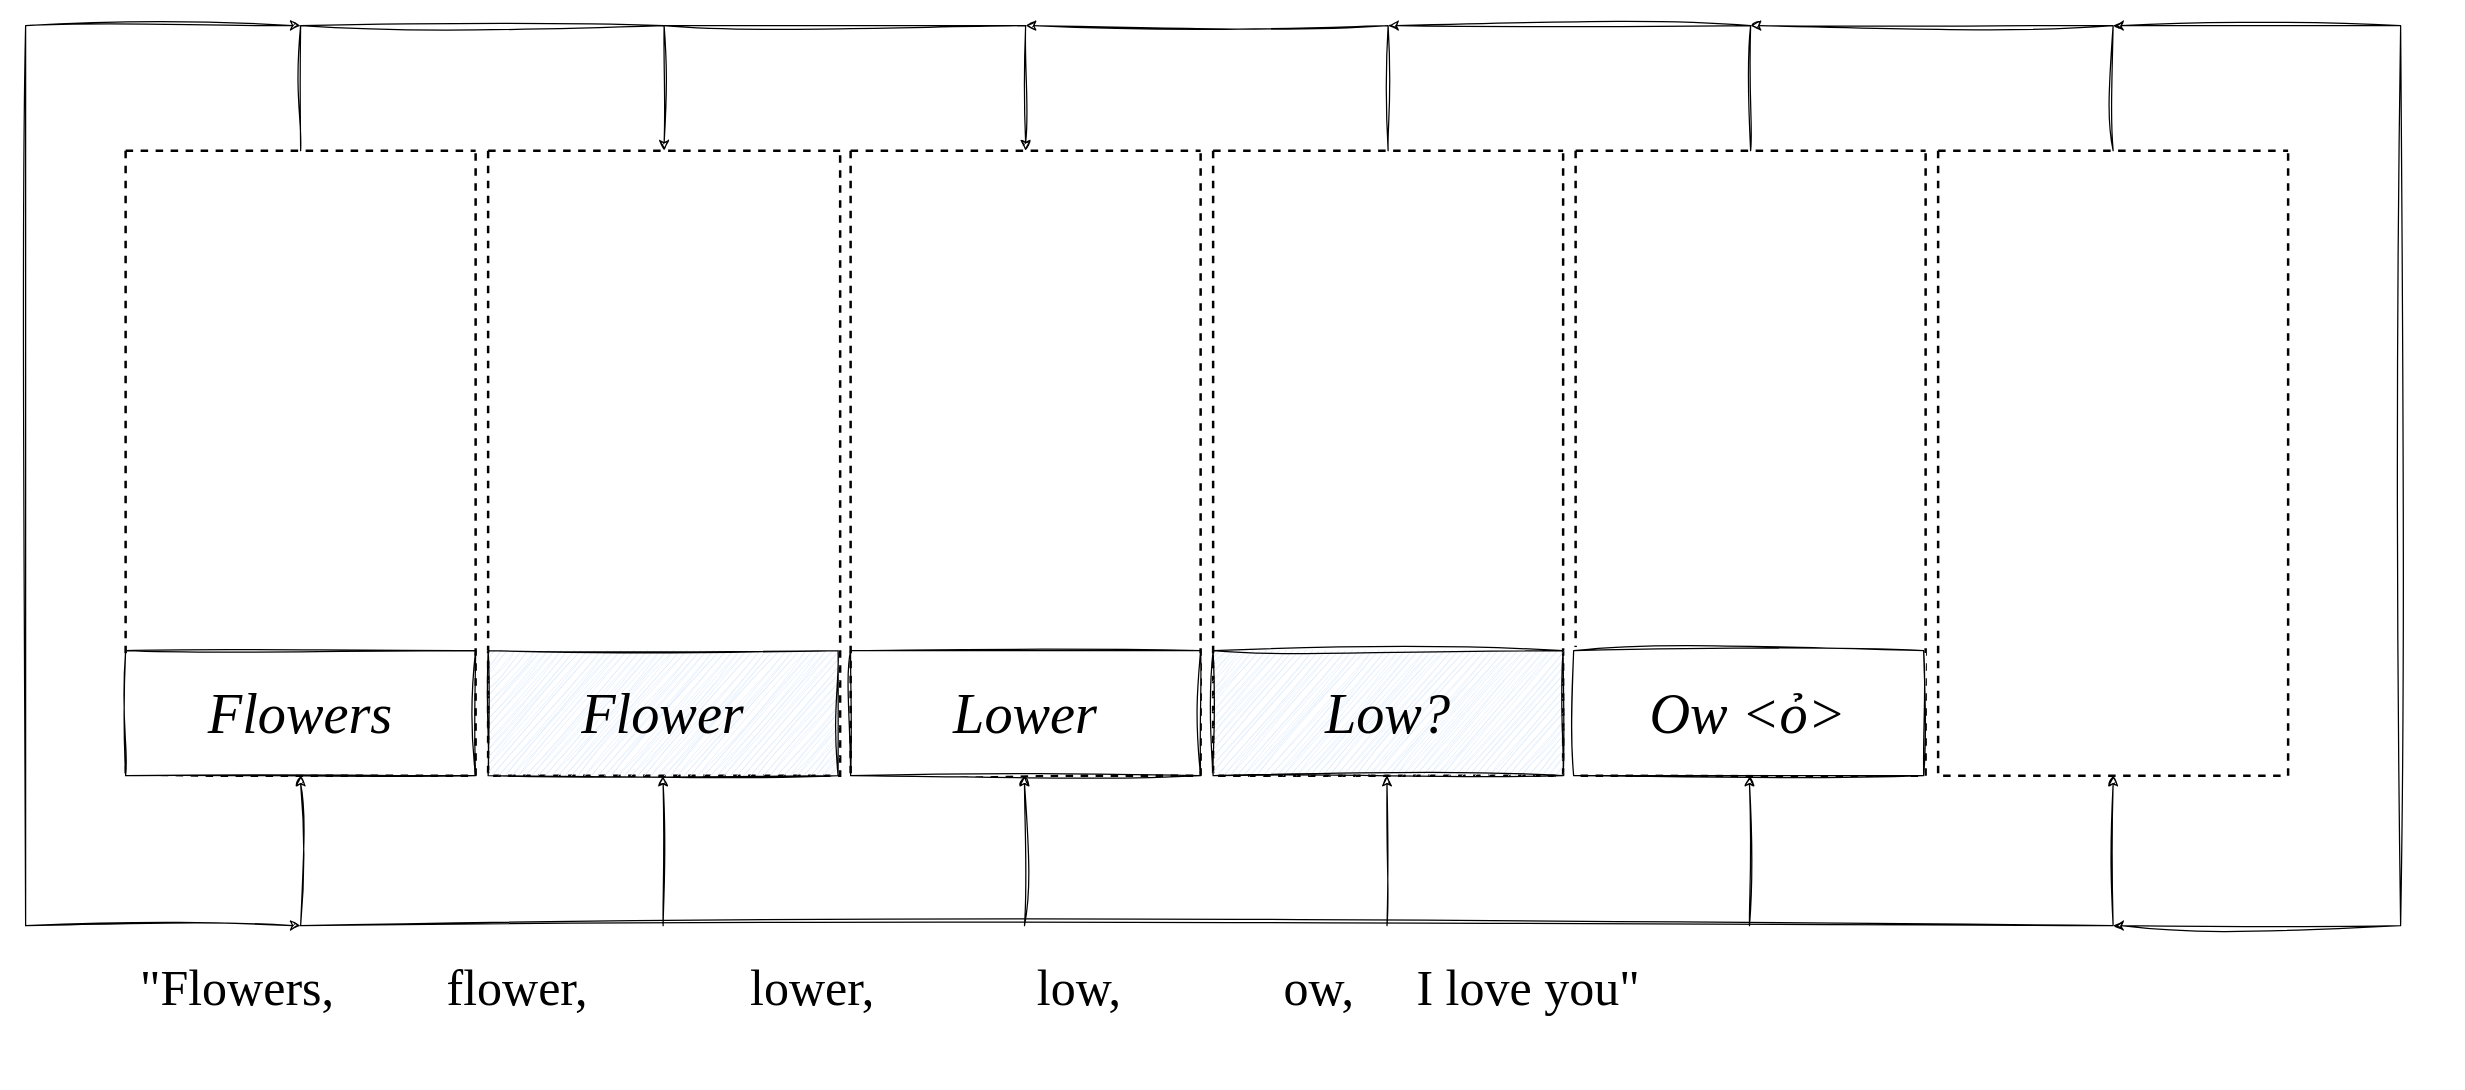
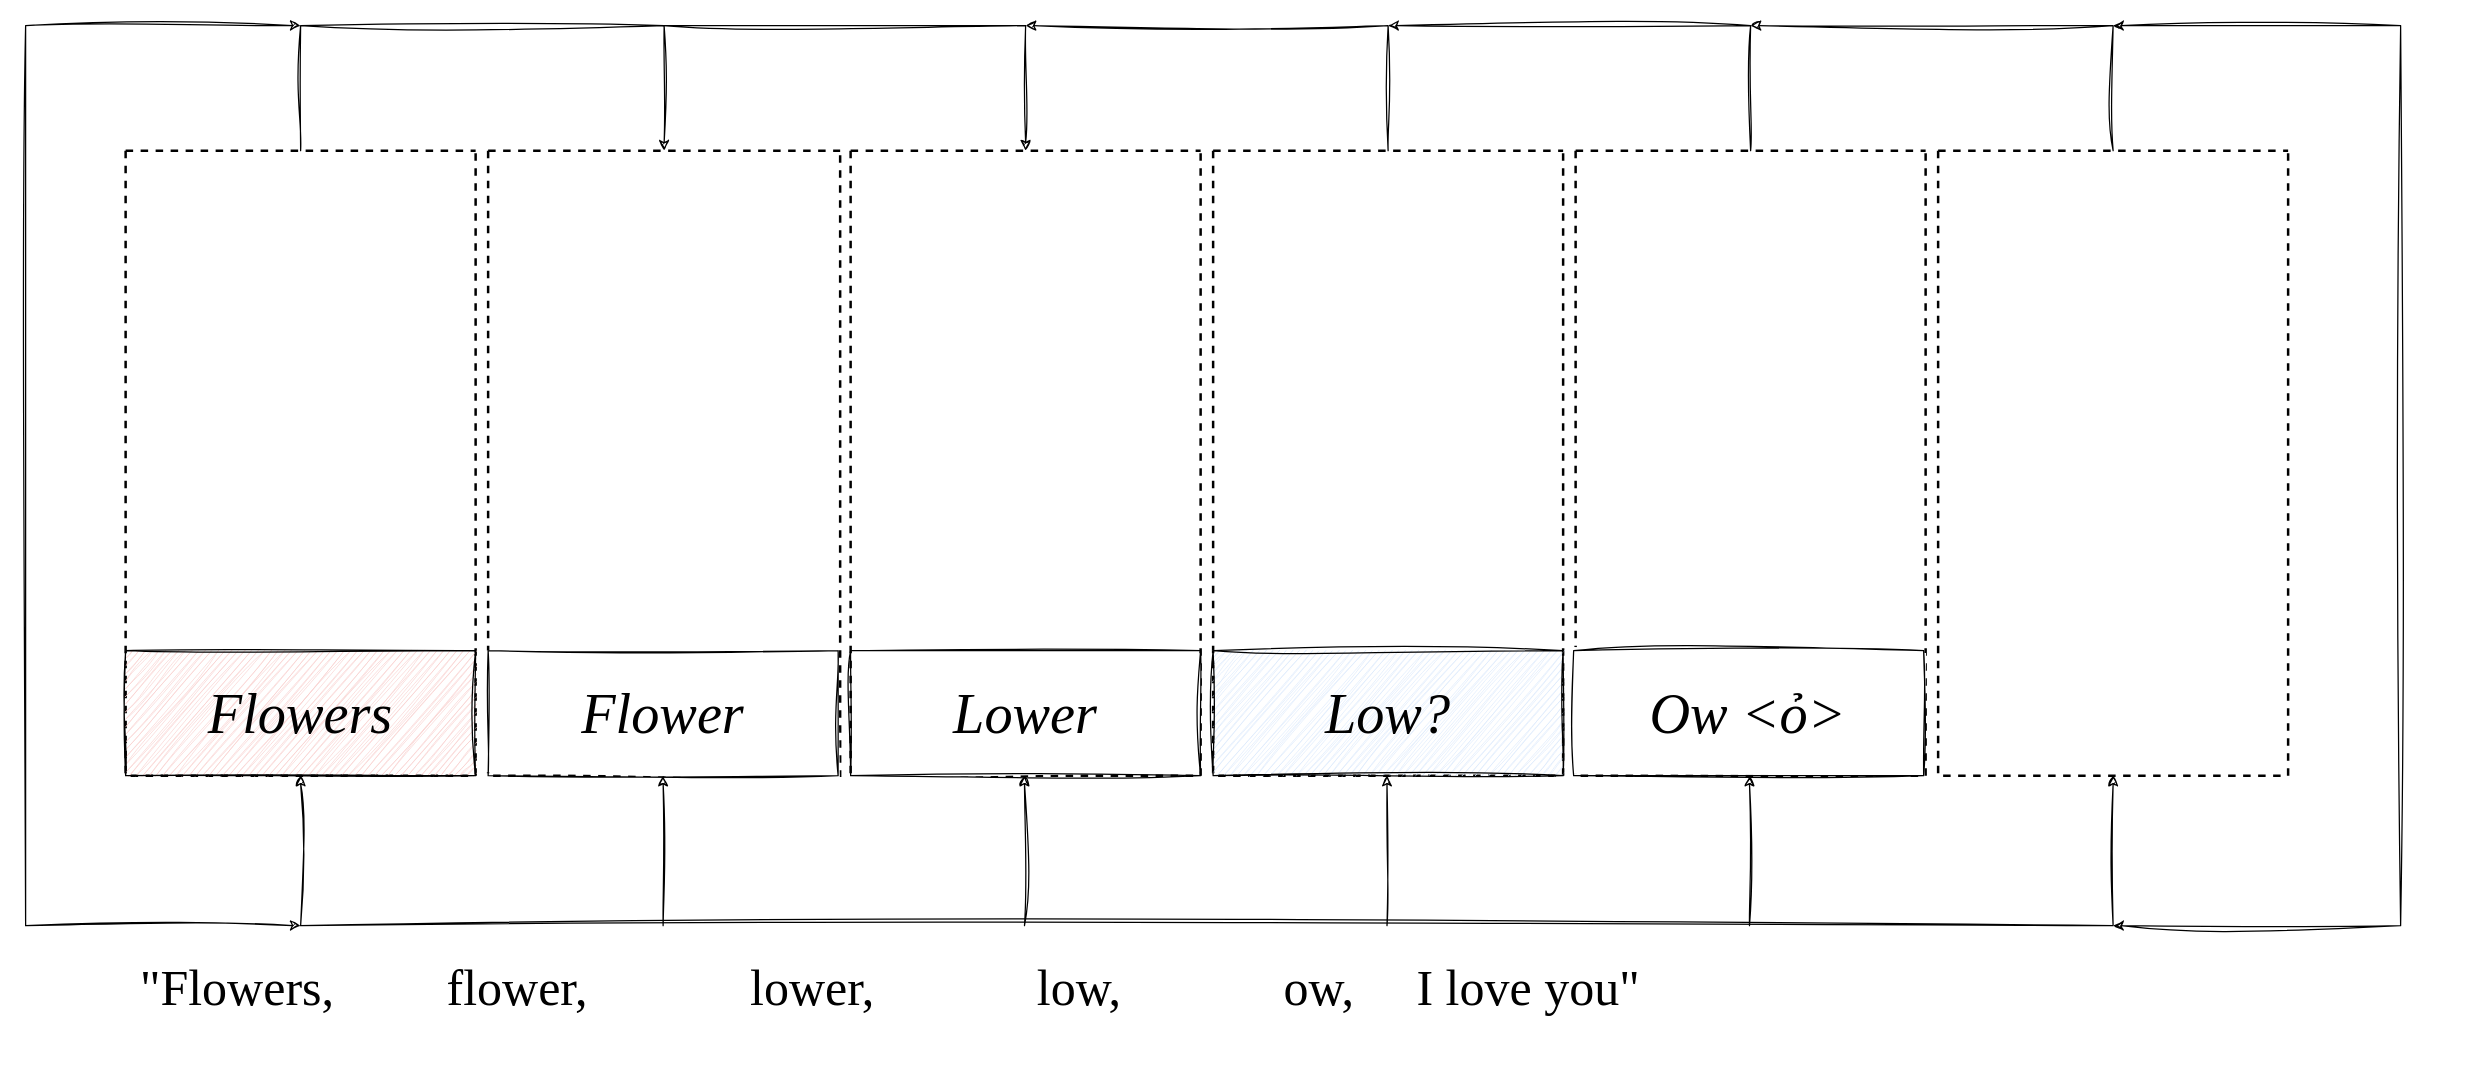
- <mxCell id="5" value="&lt;i style=&quot;font-size: 45px;&quot;&gt;&lt;font style=&quot;font-size: 45px;&quot;&gt;Flowers&lt;/font&gt;&lt;/i&gt;" style="rounded=0;whiteSpace=wrap;html=1;sketch=1;hachureGap=4;jiggle=2;curveFitting=1;fontFamily=Architects Daughter;fontSource=https%3A%2F%2Ffonts.googleapis.com%2Fcss%3Ffamily%3DArchitects%2BDaughter;fontSize=45;" vertex="1" parent="3"><mxGeometry y="400" width="280" height="100" as="geometry" /></mxCell>
+ <mxCell id="5" value="&lt;i style=&quot;font-size: 45px;&quot;&gt;&lt;font style=&quot;font-size: 45px;&quot;&gt;Flowers&lt;/font&gt;&lt;/i&gt;" style="rounded=0;whiteSpace=wrap;html=1;sketch=1;hachureGap=4;jiggle=2;curveFitting=1;fontFamily=Architects Daughter;fontSource=https%3A%2F%2Ffonts.googleapis.com%2Fcss%3Ffamily%3DArchitects%2BDaughter;fontSize=45;fillColor=#f8cecc;" vertex="1" parent="3"><mxGeometry y="400" width="280" height="100" as="geometry" /></mxCell>
- <mxCell id="8" value="&lt;i style=&quot;font-size: 45px;&quot;&gt;&lt;font style=&quot;font-size: 45px;&quot;&gt;Flower&lt;/font&gt;&lt;/i&gt;" style="rounded=0;whiteSpace=wrap;html=1;sketch=1;hachureGap=4;jiggle=2;curveFitting=1;fontFamily=Architects Daughter;fontSource=https%3A%2F%2Ffonts.googleapis.com%2Fcss%3Ffamily%3DArchitects%2BDaughter;fontSize=45;fillColor=#dae8fc;" vertex="1" parent="6"><mxGeometry y="400" width="280" height="100" as="geometry" /></mxCell>
+ <mxCell id="8" value="&lt;i style=&quot;font-size: 45px;&quot;&gt;&lt;font style=&quot;font-size: 45px;&quot;&gt;Flower&lt;/font&gt;&lt;/i&gt;" style="rounded=0;whiteSpace=wrap;html=1;sketch=1;hachureGap=4;jiggle=2;curveFitting=1;fontFamily=Architects Daughter;fontSource=https%3A%2F%2Ffonts.googleapis.com%2Fcss%3Ffamily%3DArchitects%2BDaughter;fontSize=45;" vertex="1" parent="6"><mxGeometry y="400" width="280" height="100" as="geometry" /></mxCell>
